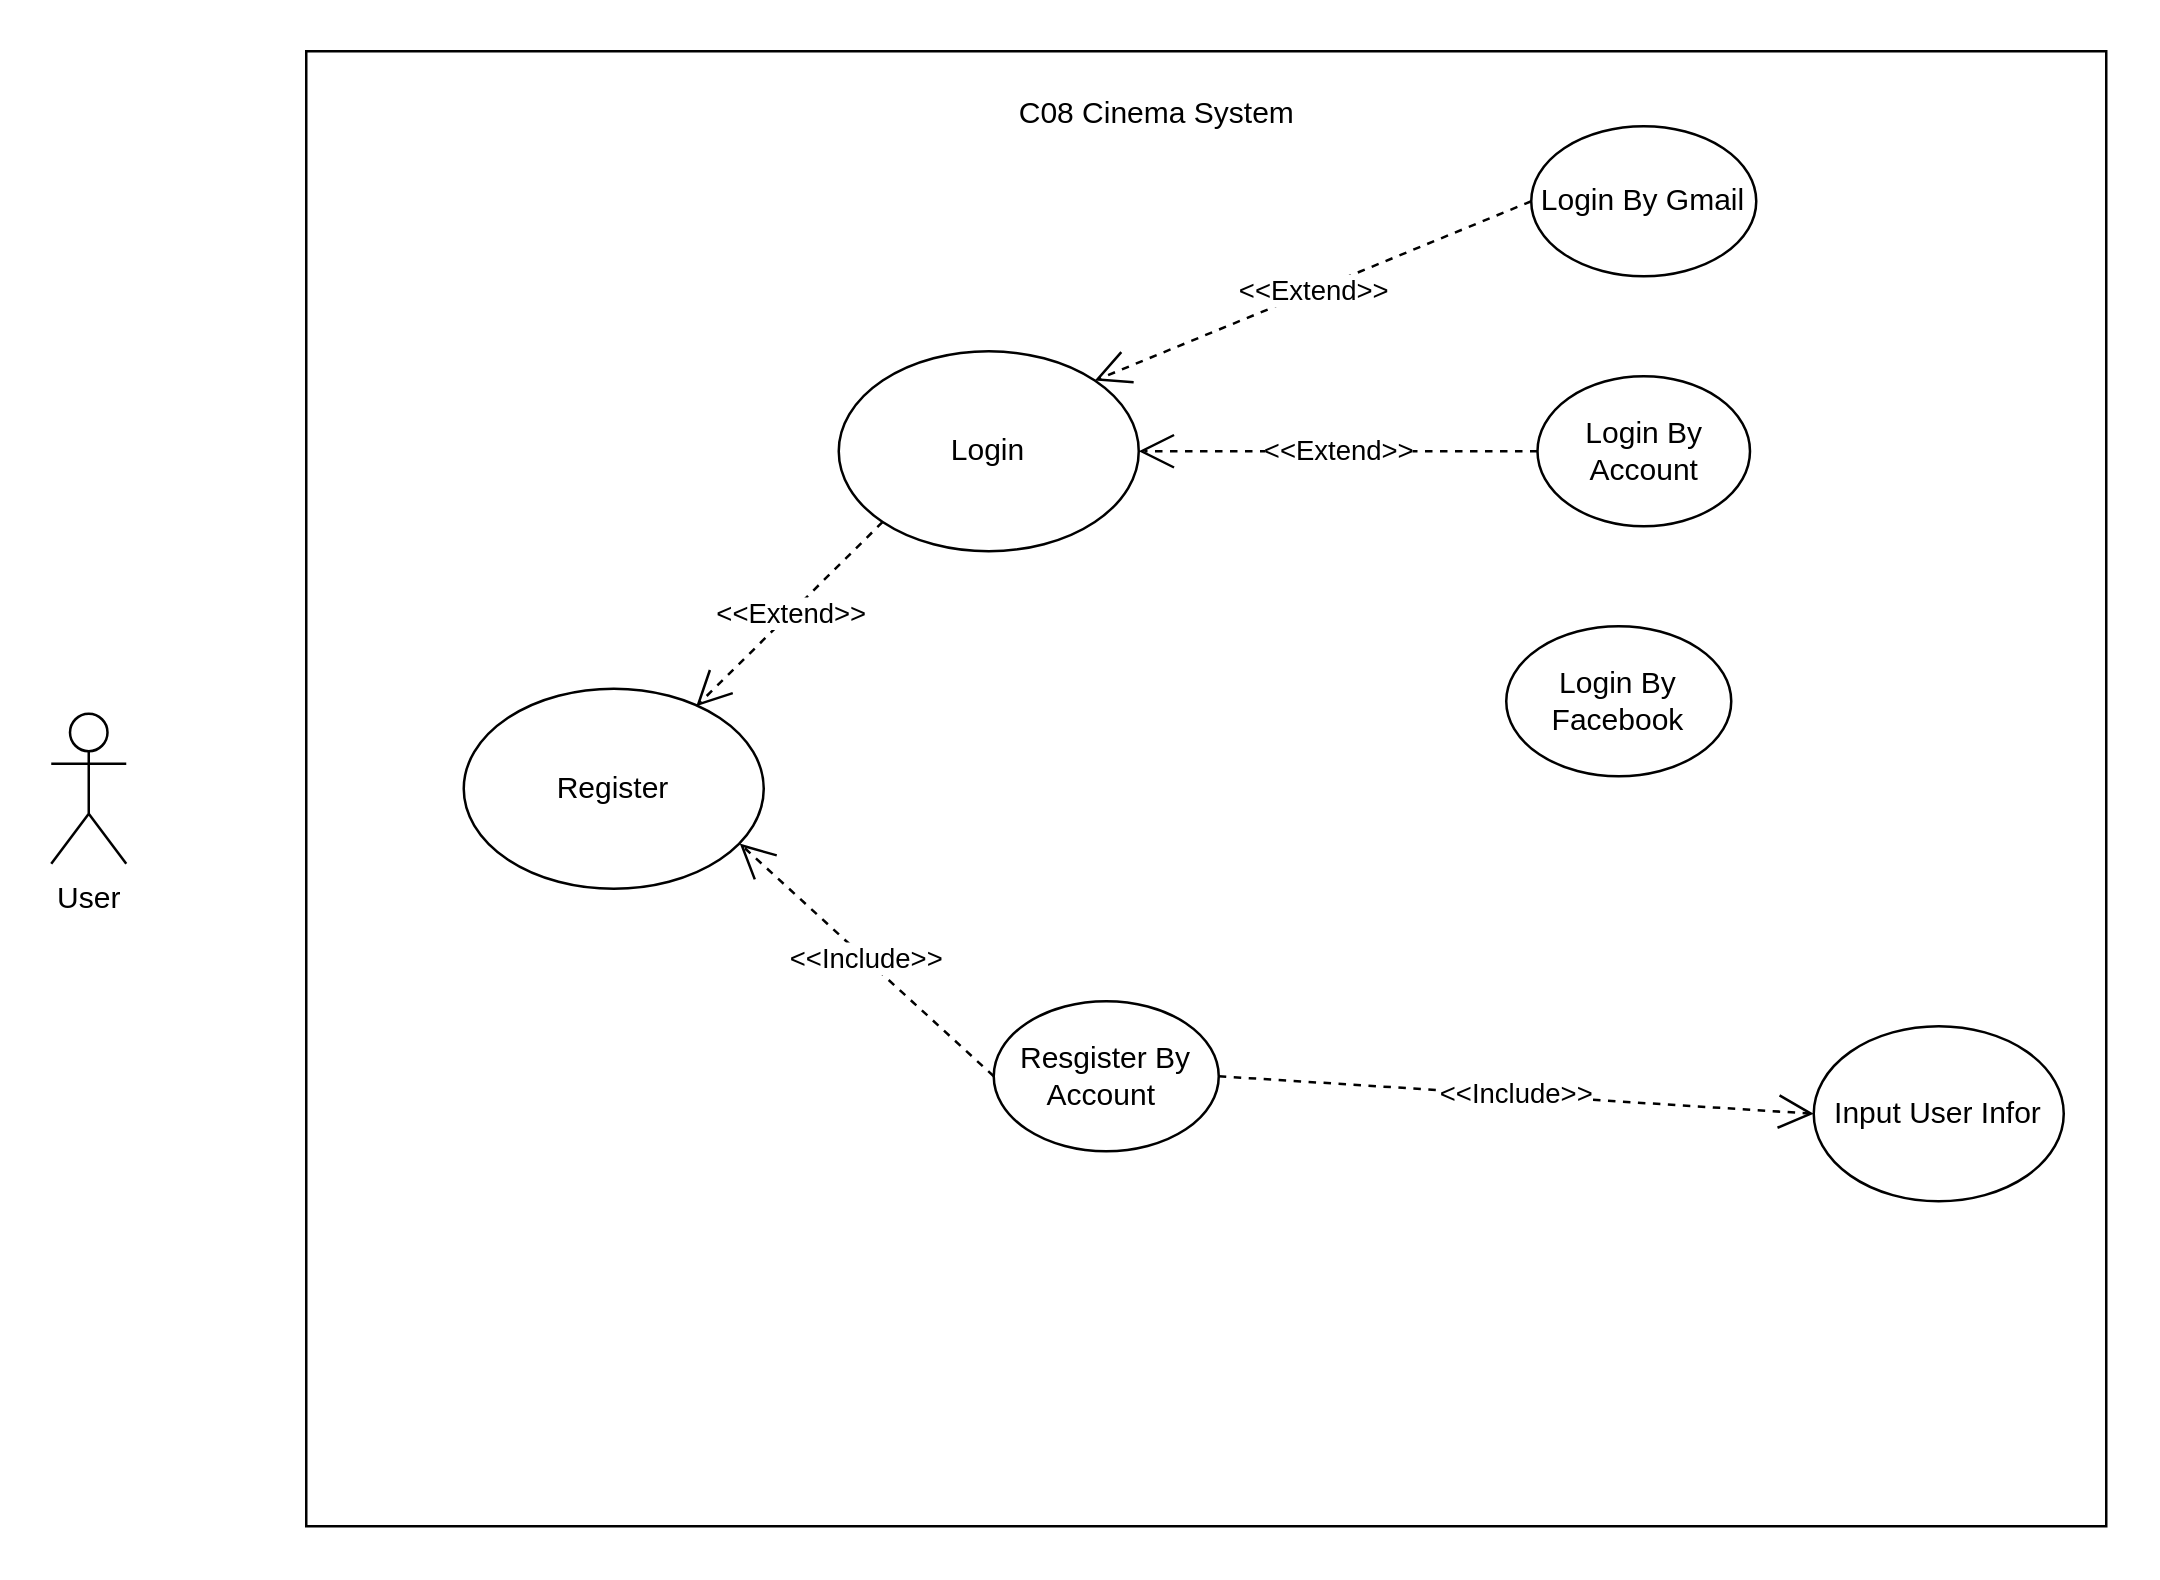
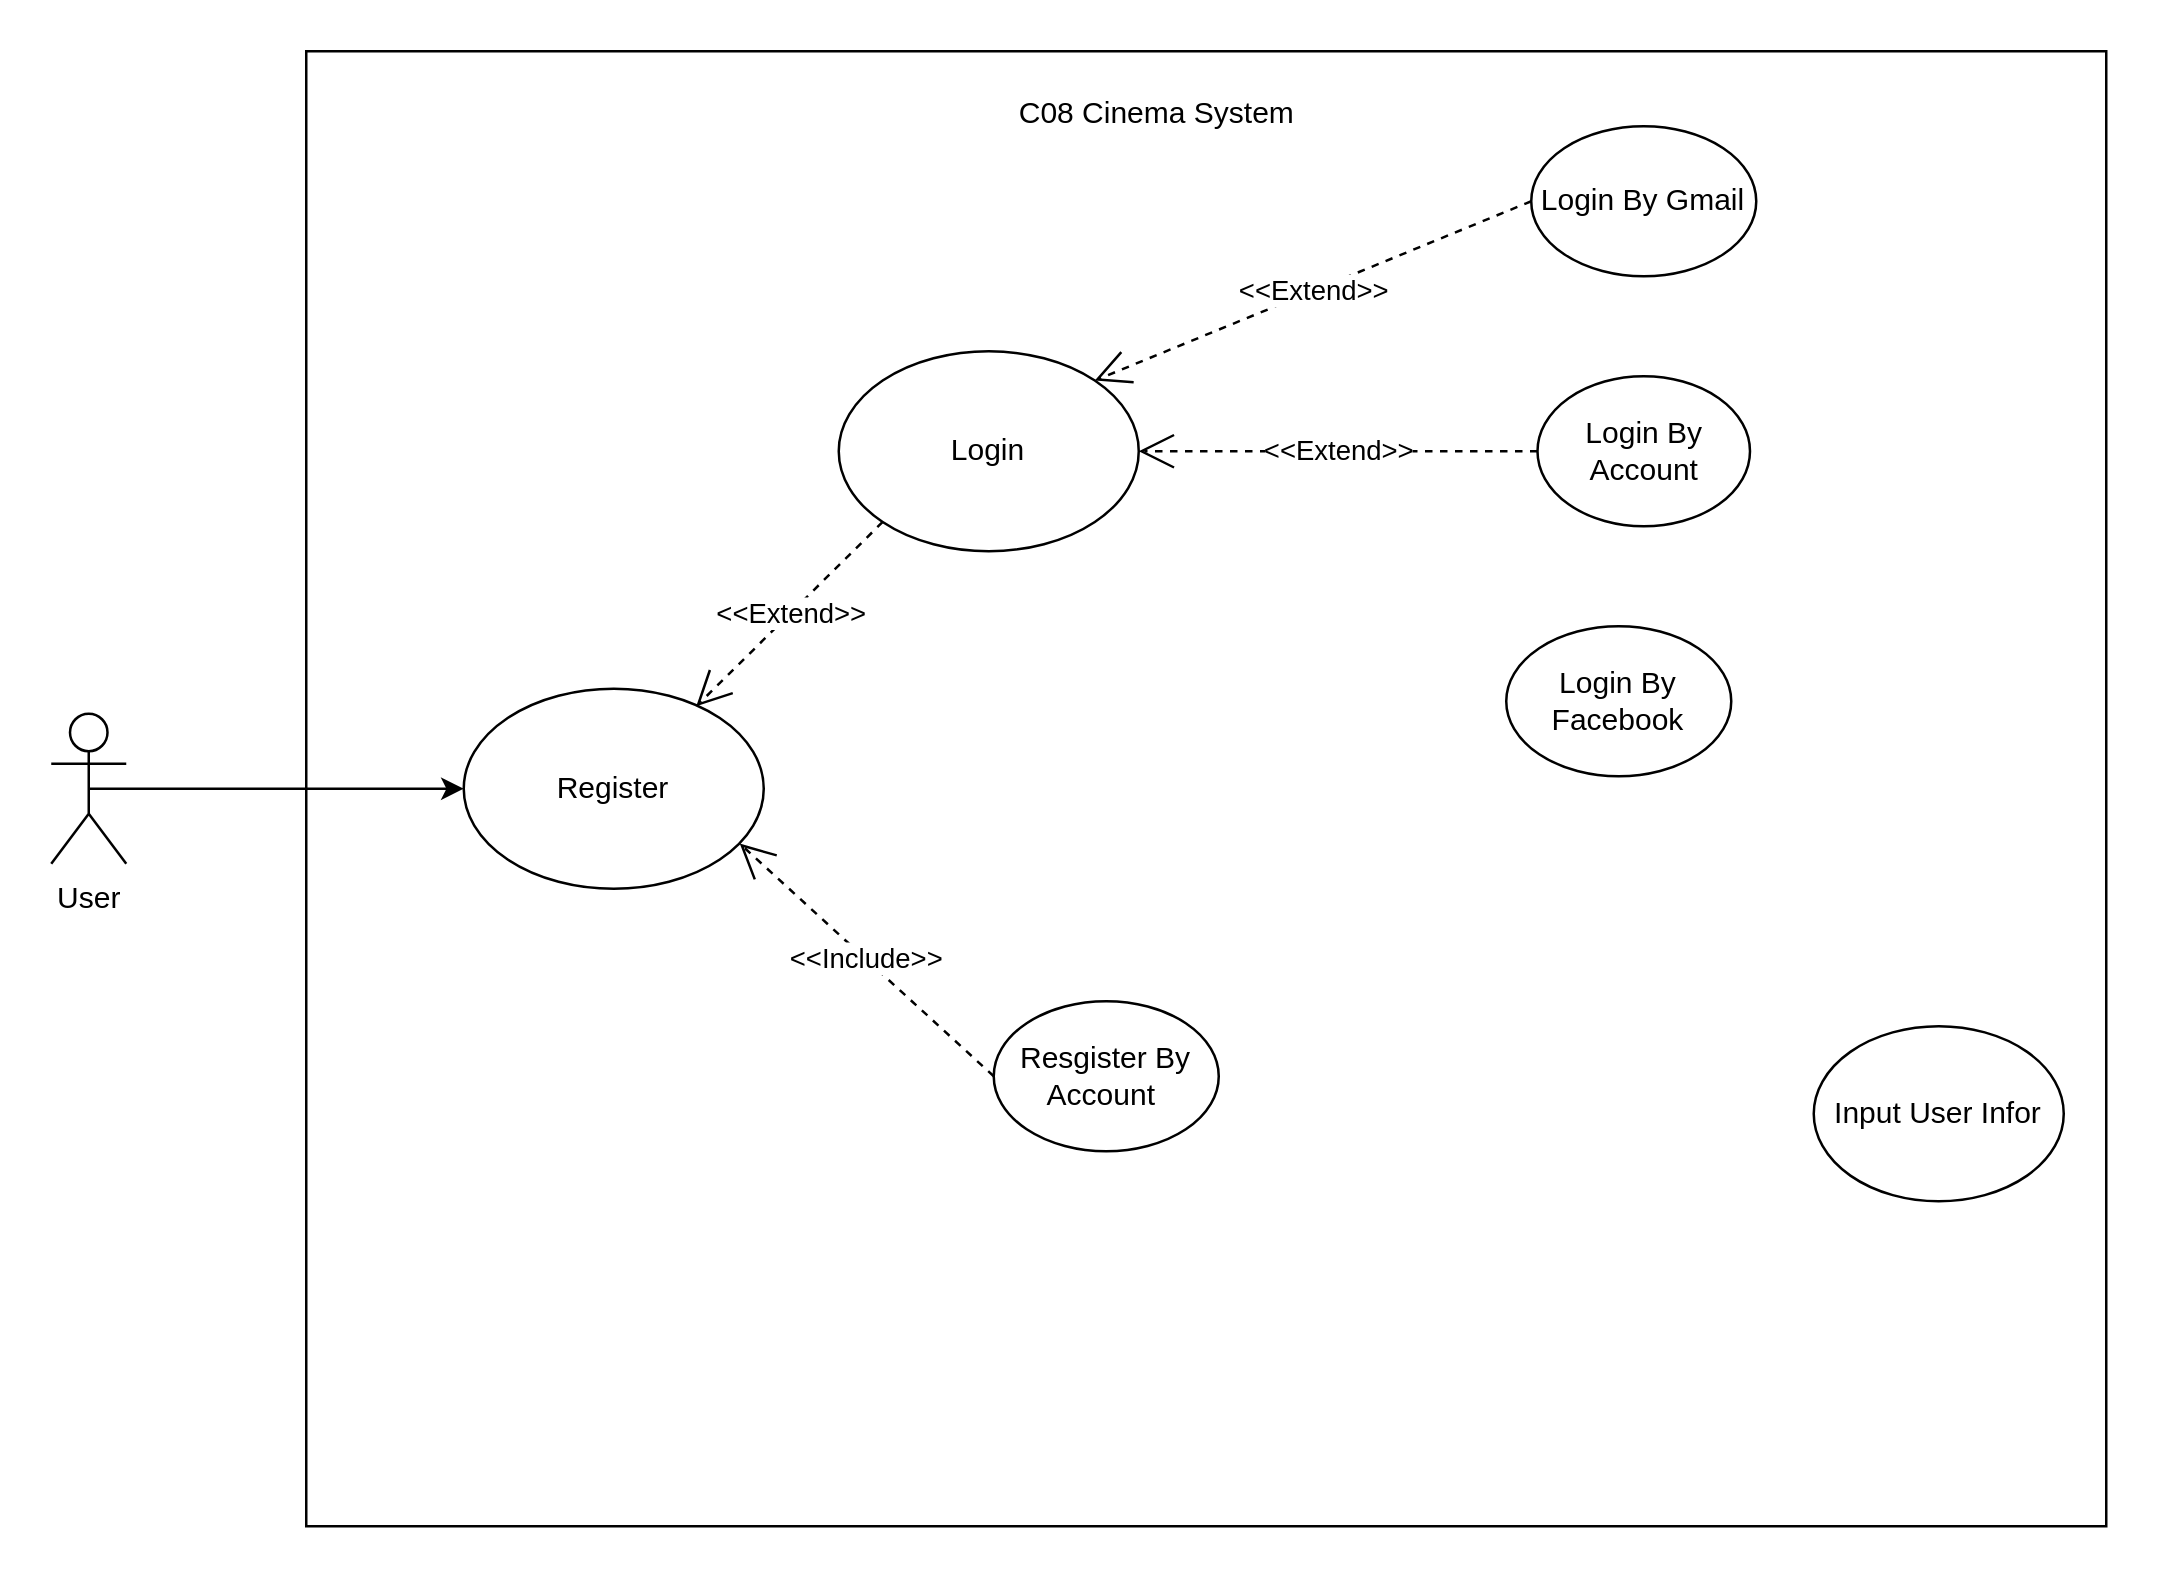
+ <mxCell id="3" style="edgeStyle=orthogonalEdgeStyle;rounded=0;orthogonalLoop=1;jettySize=auto;html=1;exitX=0.5;exitY=0.5;exitDx=0;exitDy=0;exitPerimeter=0;entryX=0;entryY=0.5;entryDx=0;entryDy=0;" parent="1" source="4" target="6" edge="1"><mxGeometry relative="1" as="geometry" /></mxCell>
- <mxCell id="13" value="&amp;lt;&amp;lt;Include&amp;gt;&amp;gt;" style="endArrow=open;endSize=12;dashed=1;html=1;rounded=0;exitX=1;exitY=0.5;exitDx=0;exitDy=0;entryX=0;entryY=0.5;entryDx=0;entryDy=0;" parent="1" source="9" target="12" edge="1"><mxGeometry width="160" relative="1" as="geometry"><mxPoint x="152" y="100" as="sourcePoint" /><mxPoint x="722" y="440" as="targetPoint" /></mxGeometry></mxCell>
